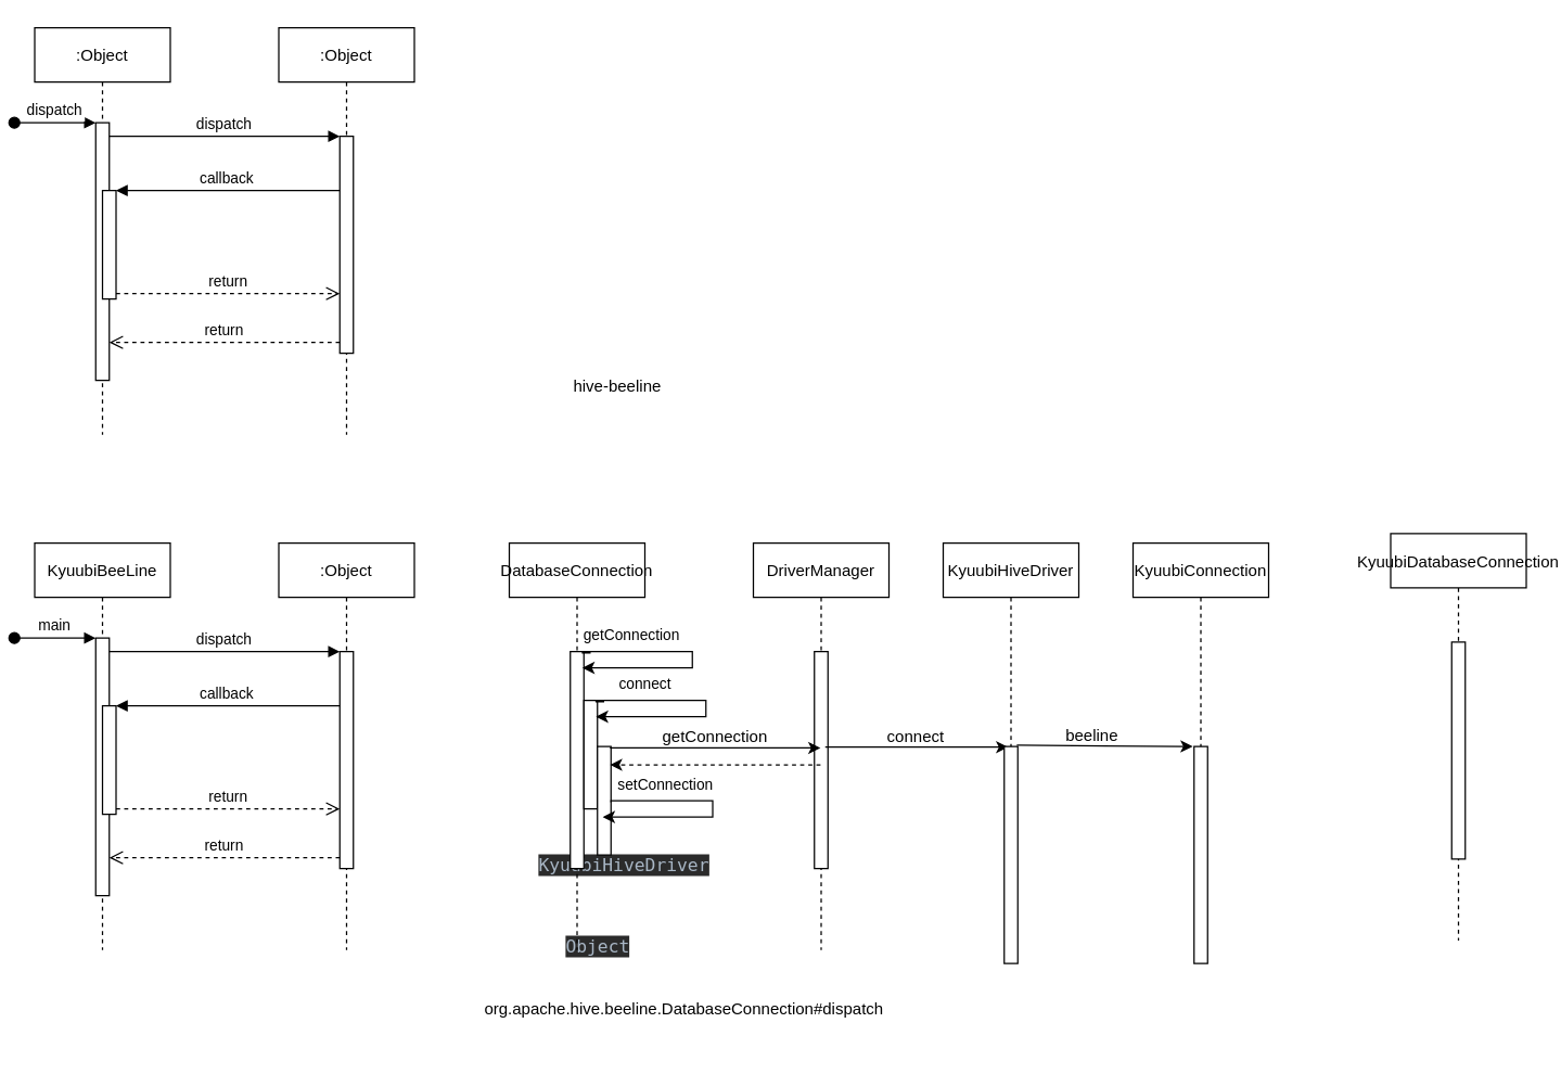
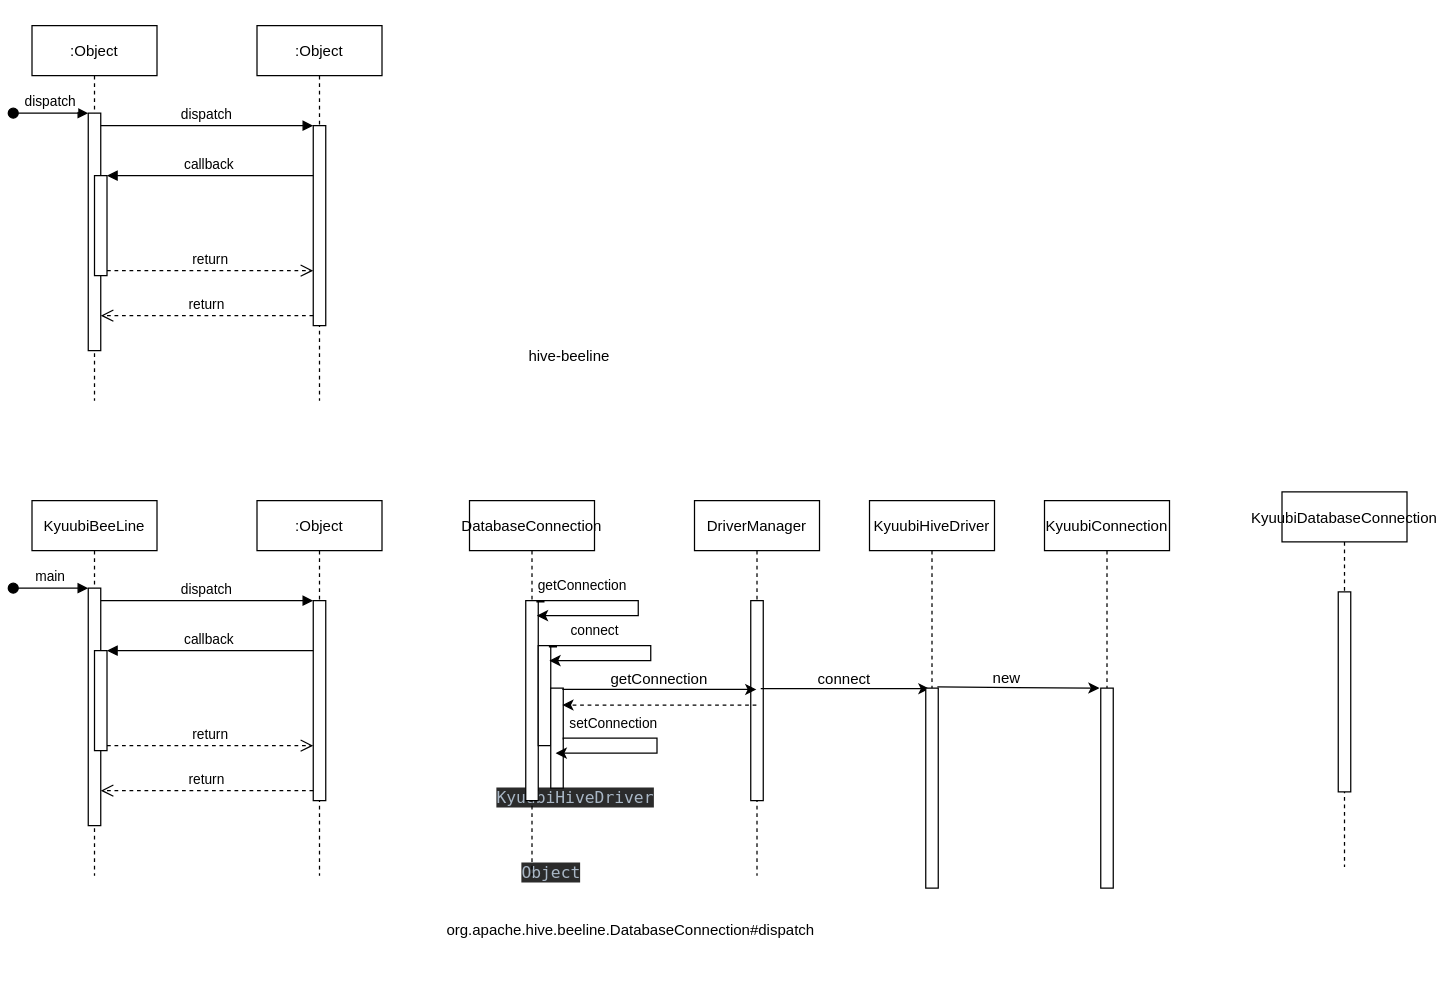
- <mxCell id="51" value="beeline" style="text;strokeColor=none;fillColor=none;align=center;verticalAlign=middle;whiteSpace=wrap;rounded=0;" parent="1" vertex="1"><mxGeometry x="770" y="527" width="60" height="30" as="geometry" /></mxCell>
+ <mxCell id="51" value="new" style="text;strokeColor=none;fillColor=none;align=center;verticalAlign=middle;whiteSpace=wrap;rounded=0;" parent="1" vertex="1"><mxGeometry x="770" y="527" width="60" height="30" as="geometry" /></mxCell>
